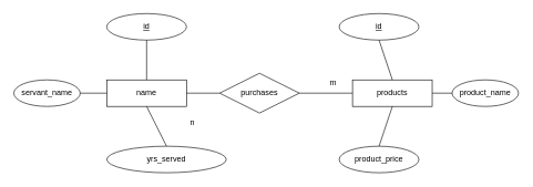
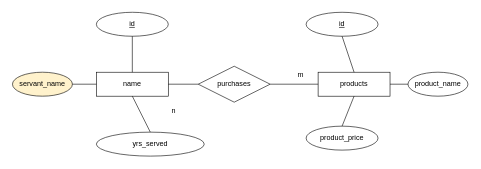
- <mxCell id="5" value="servant_name" style="ellipse;whiteSpace=wrap;html=1;align=center;" vertex="1" parent="1"><mxGeometry x="20" y="120" width="100" height="40" as="geometry" /></mxCell>
+ <mxCell id="5" value="servant_name" style="ellipse;whiteSpace=wrap;html=1;align=center;fillColor=#fff2cc;" vertex="1" parent="1"><mxGeometry x="20" y="120" width="100" height="40" as="geometry" /></mxCell>
- <mxCell id="11" value="product_price" style="ellipse;whiteSpace=wrap;html=1;align=center;" vertex="1" parent="1"><mxGeometry x="510" y="220" width="120" height="40" as="geometry" /></mxCell>
+ <mxCell id="11" value="product_price" style="ellipse;whiteSpace=wrap;html=1;align=center;" vertex="1" parent="1"><mxGeometry x="510" y="210" width="120" height="40" as="geometry" /></mxCell>
